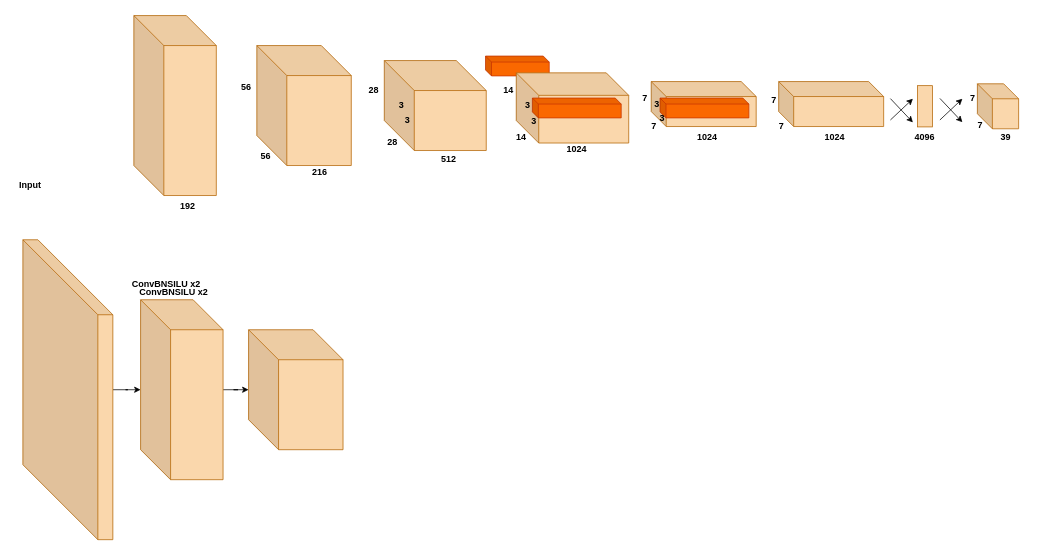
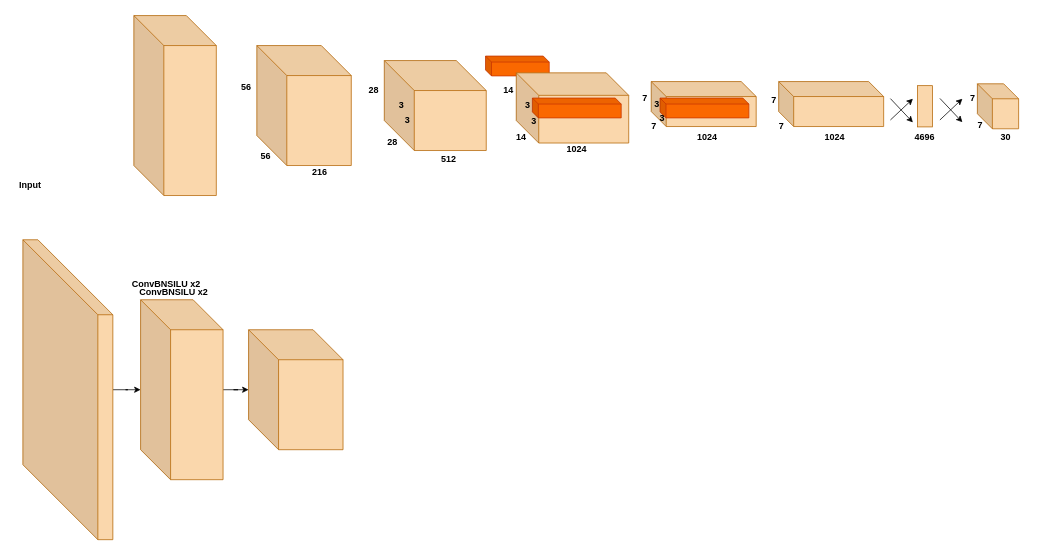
- <mxCell id="37" value="4096" style="text;html=1;strokeColor=none;fillColor=none;align=center;verticalAlign=middle;whiteSpace=wrap;rounded=0;fontStyle=1" parent="1" vertex="1"><mxGeometry x="1213" y="166.5" width="40" height="30" as="geometry" /></mxCell>
+ <mxCell id="37" value="4696" style="text;html=1;strokeColor=none;fillColor=none;align=center;verticalAlign=middle;whiteSpace=wrap;rounded=0;fontStyle=1" parent="1" vertex="1"><mxGeometry x="1213" y="166.5" width="40" height="30" as="geometry" /></mxCell>
- <mxCell id="41" value="39" style="text;html=1;strokeColor=none;fillColor=none;align=center;verticalAlign=middle;whiteSpace=wrap;rounded=0;fontStyle=1" parent="1" vertex="1"><mxGeometry x="1321" y="167" width="40" height="30" as="geometry" /></mxCell>
+ <mxCell id="41" value="30" style="text;html=1;strokeColor=none;fillColor=none;align=center;verticalAlign=middle;whiteSpace=wrap;rounded=0;fontStyle=1" parent="1" vertex="1"><mxGeometry x="1321" y="167" width="40" height="30" as="geometry" /></mxCell>
- <mxCell id="6" value="192" style="text;html=1;strokeColor=none;fillColor=none;align=center;verticalAlign=middle;whiteSpace=wrap;rounded=0;fontStyle=1" parent="1" vertex="1"><mxGeometry x="230" y="260" width="40" height="30" as="geometry" /></mxCell>
